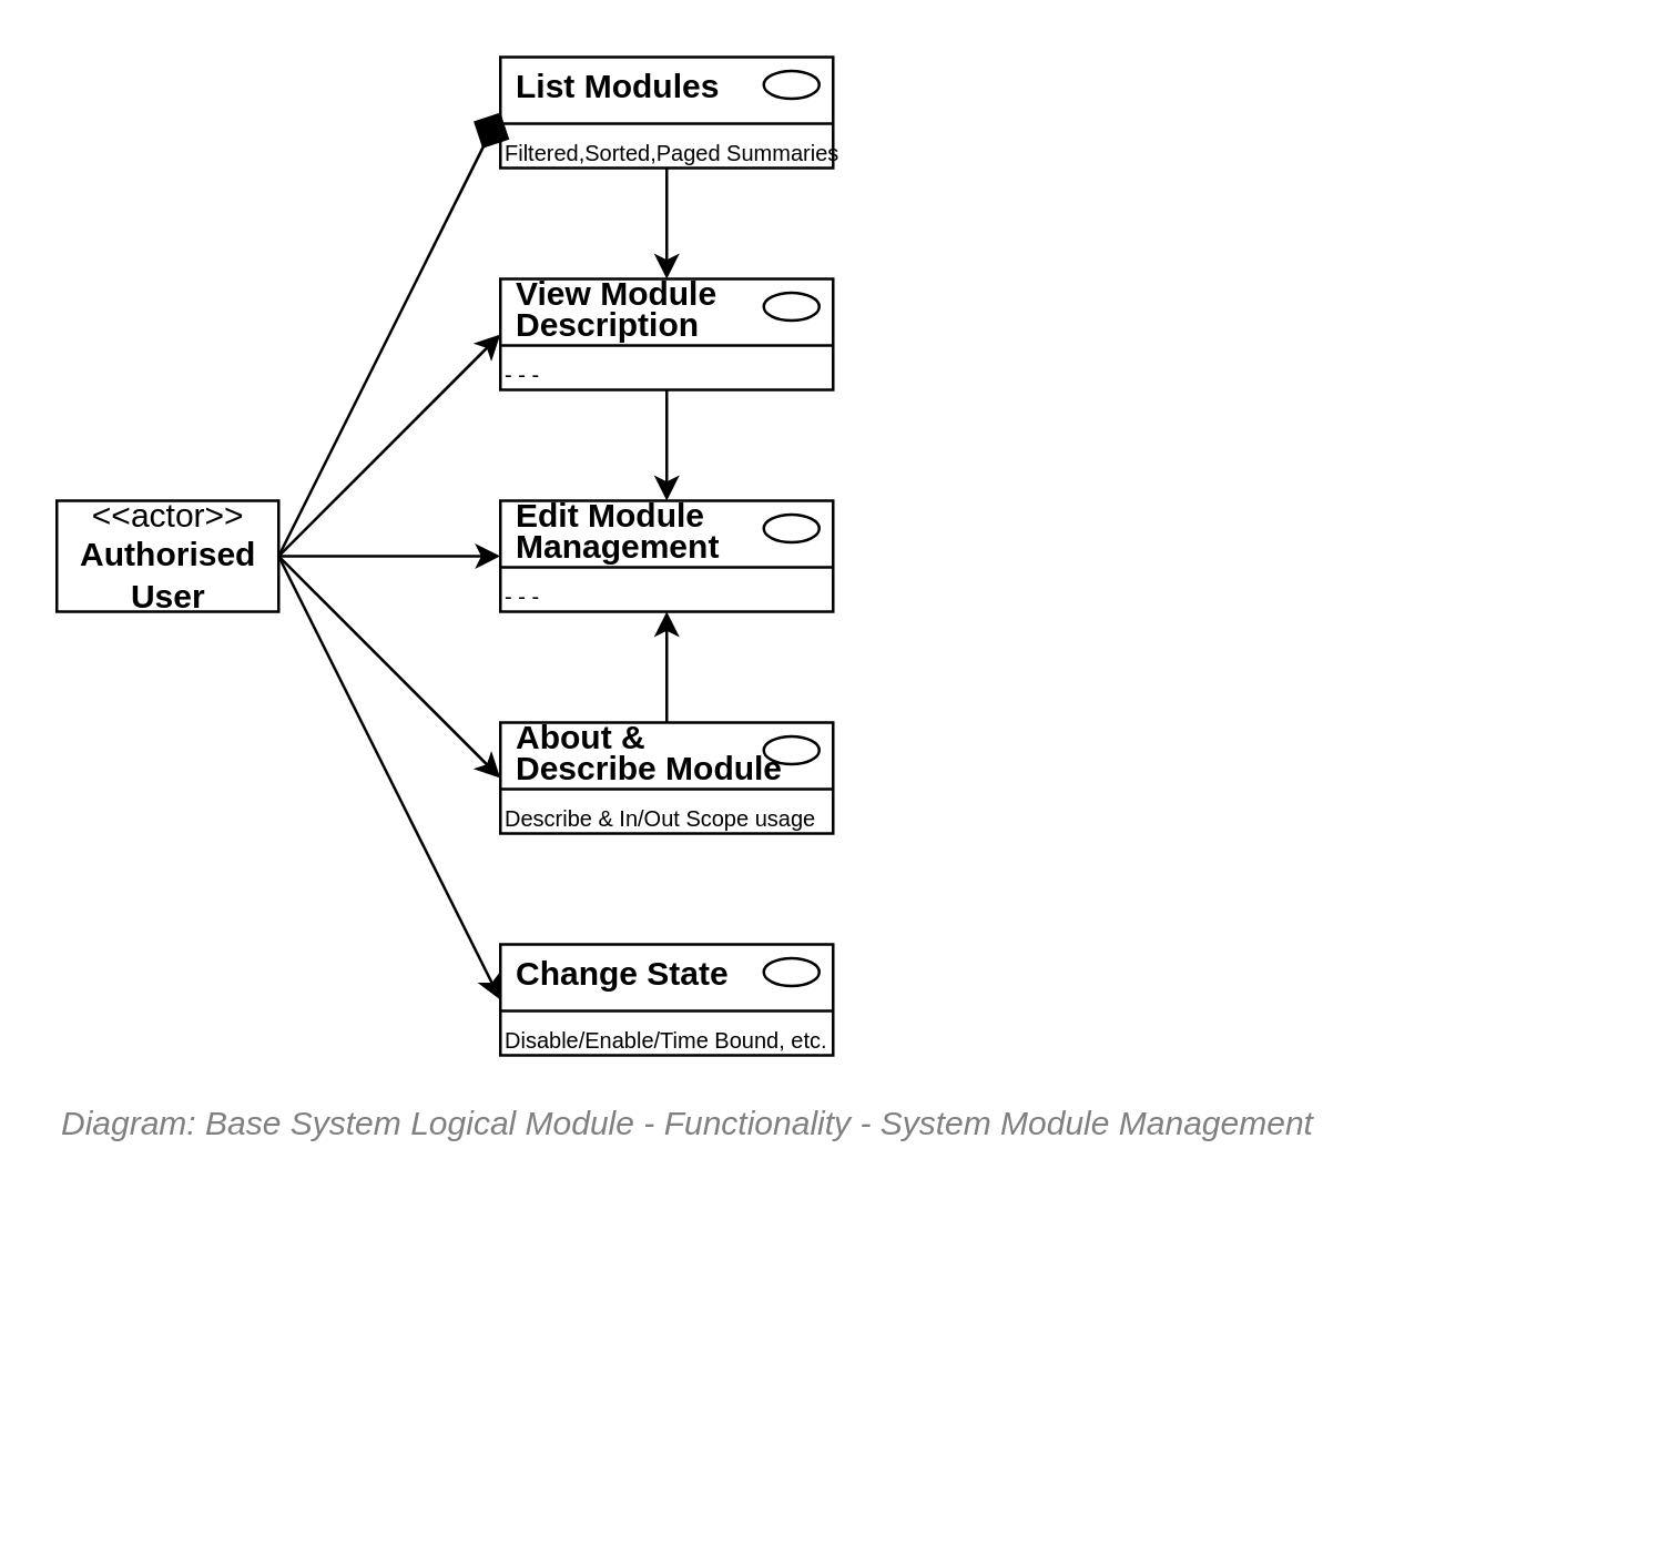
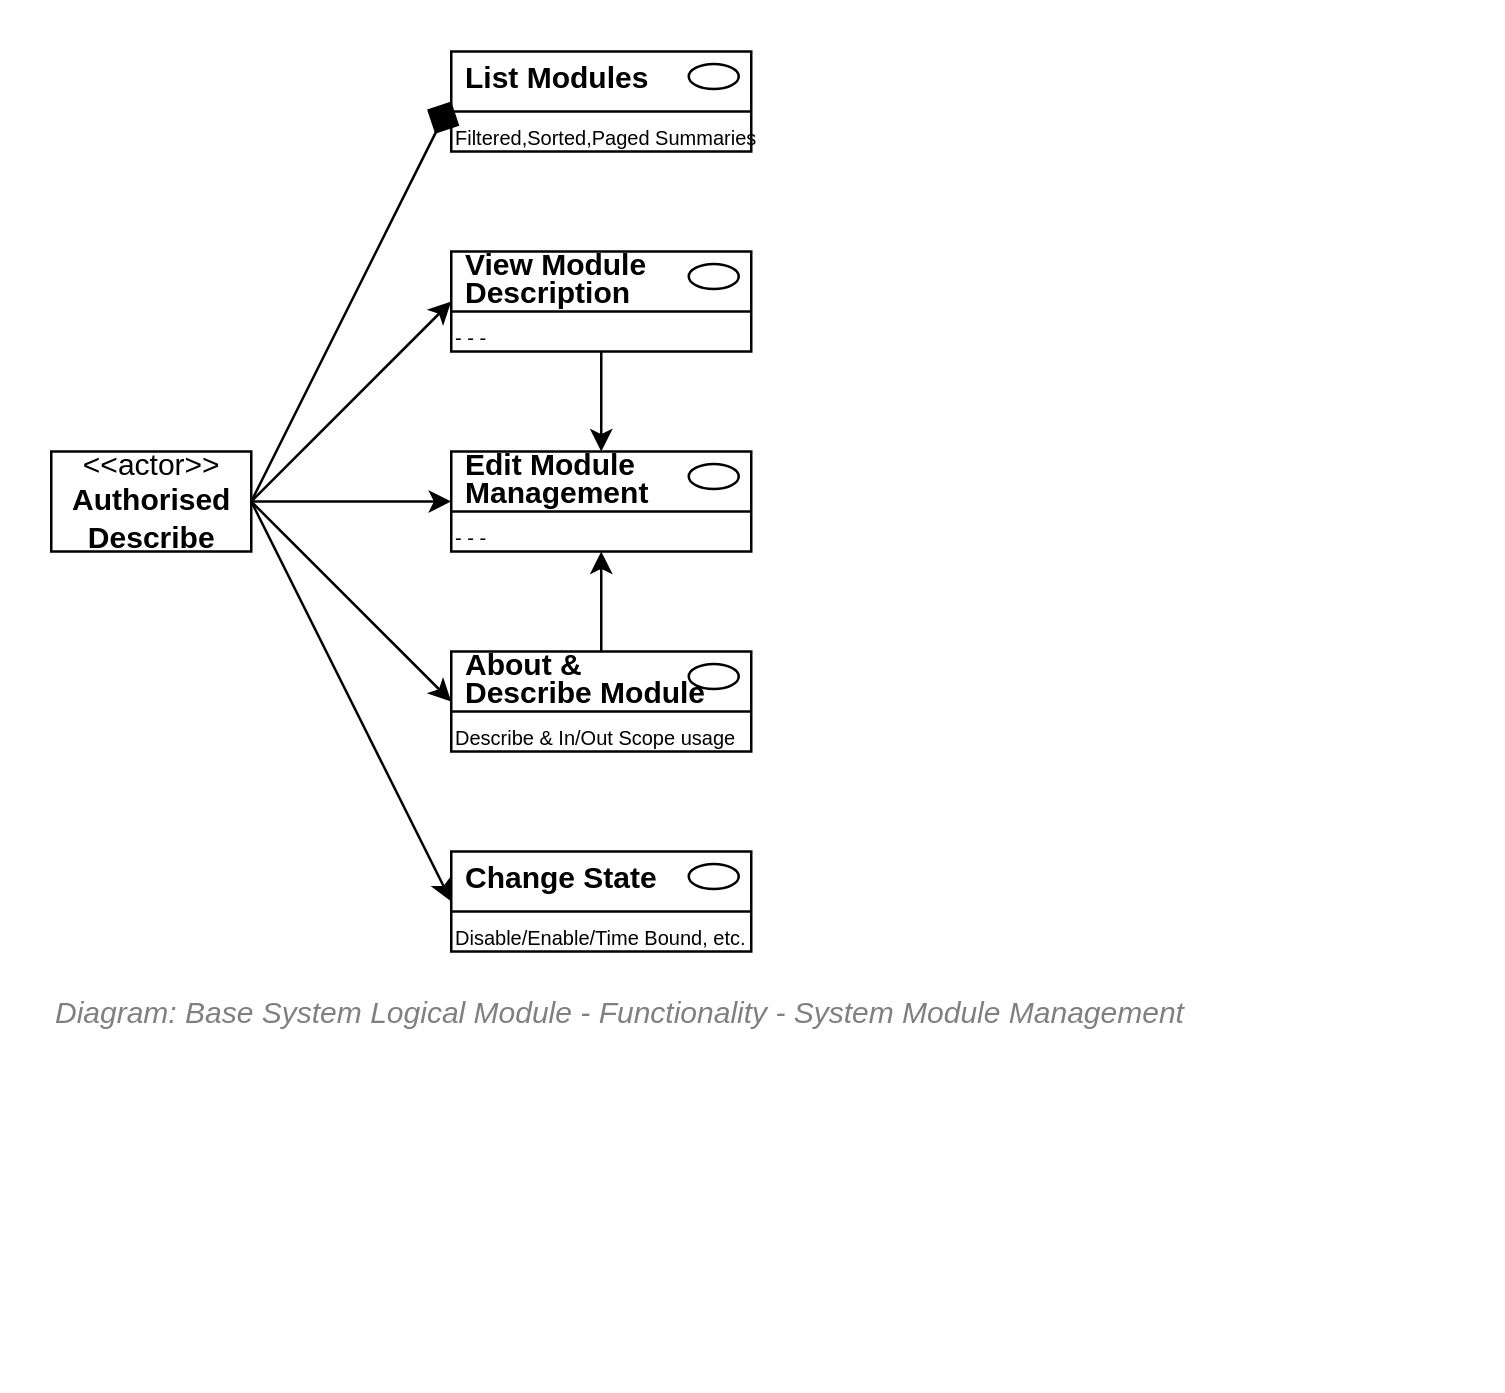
- <mxCell id="30" style="edgeStyle=orthogonalEdgeStyle;rounded=0;orthogonalLoop=1;jettySize=auto;html=1;entryX=0.5;entryY=0;entryDx=0;entryDy=0;" edge="1" parent="1" source="11" target="14"><mxGeometry relative="1" as="geometry" /></mxCell>
- <mxCell id="6" value="&amp;lt;&amp;lt;actor&amp;gt;&amp;gt;&lt;br&gt;&lt;b&gt;Authorised&lt;br&gt;User&lt;br&gt;&lt;/b&gt;" style="text;html=1;align=center;verticalAlign=middle;dashed=0;fillColor=#ffffff;strokeColor=#000000;" vertex="1" parent="1"><mxGeometry x="20" y="180" width="80" height="40" as="geometry" /></mxCell>
+ <mxCell id="6" value="&amp;lt;&amp;lt;actor&amp;gt;&amp;gt;&lt;br&gt;&lt;b&gt;Authorised&lt;br&gt;Describe&lt;br&gt;&lt;/b&gt;" style="text;html=1;align=center;verticalAlign=middle;dashed=0;fillColor=#ffffff;strokeColor=#000000;" vertex="1" parent="1"><mxGeometry x="20" y="180" width="80" height="40" as="geometry" /></mxCell>
